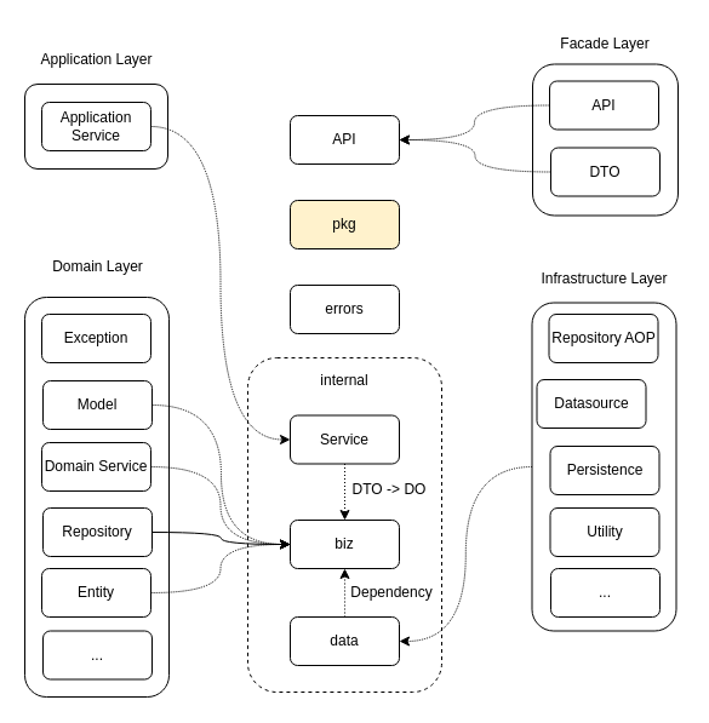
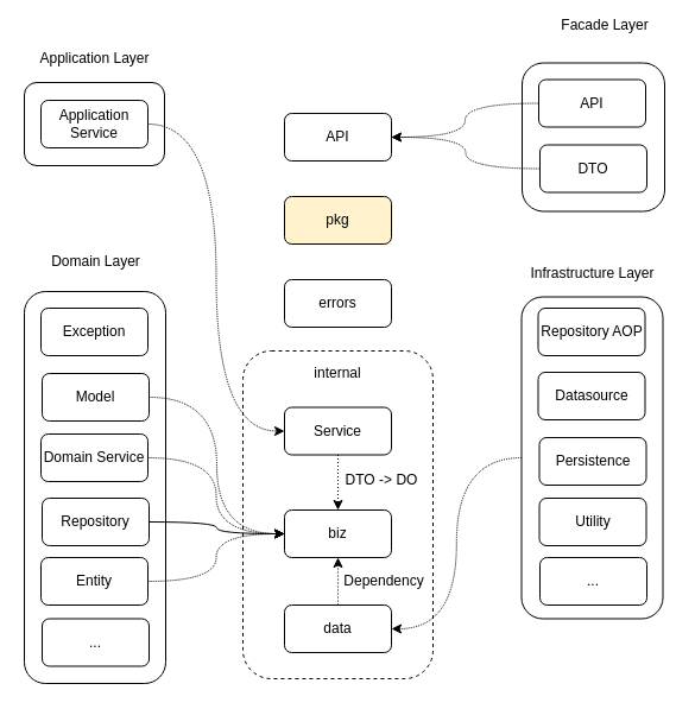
- <mxCell id="41" value="Facade Layer" style="text;html=1;align=center;verticalAlign=middle;whiteSpace=wrap;rounded=0;" vertex="1" parent="1"><mxGeometry x="454" y="20" width="90" height="32.5" as="geometry" /></mxCell>
+ <mxCell id="41" value="Facade Layer" style="text;html=1;align=center;verticalAlign=middle;whiteSpace=wrap;rounded=0;" vertex="1" parent="1"><mxGeometry x="464" y="5" width="90" height="32.5" as="geometry" /></mxCell>
- <mxCell id="17" value="Datasource" style="rounded=1;whiteSpace=wrap;html=1;" vertex="1" parent="1"><mxGeometry x="442.5" y="313" width="90" height="40" as="geometry" /></mxCell>
+ <mxCell id="17" value="Datasource" style="rounded=1;whiteSpace=wrap;html=1;" vertex="1" parent="1"><mxGeometry x="452.5" y="313" width="90" height="40" as="geometry" /></mxCell>
